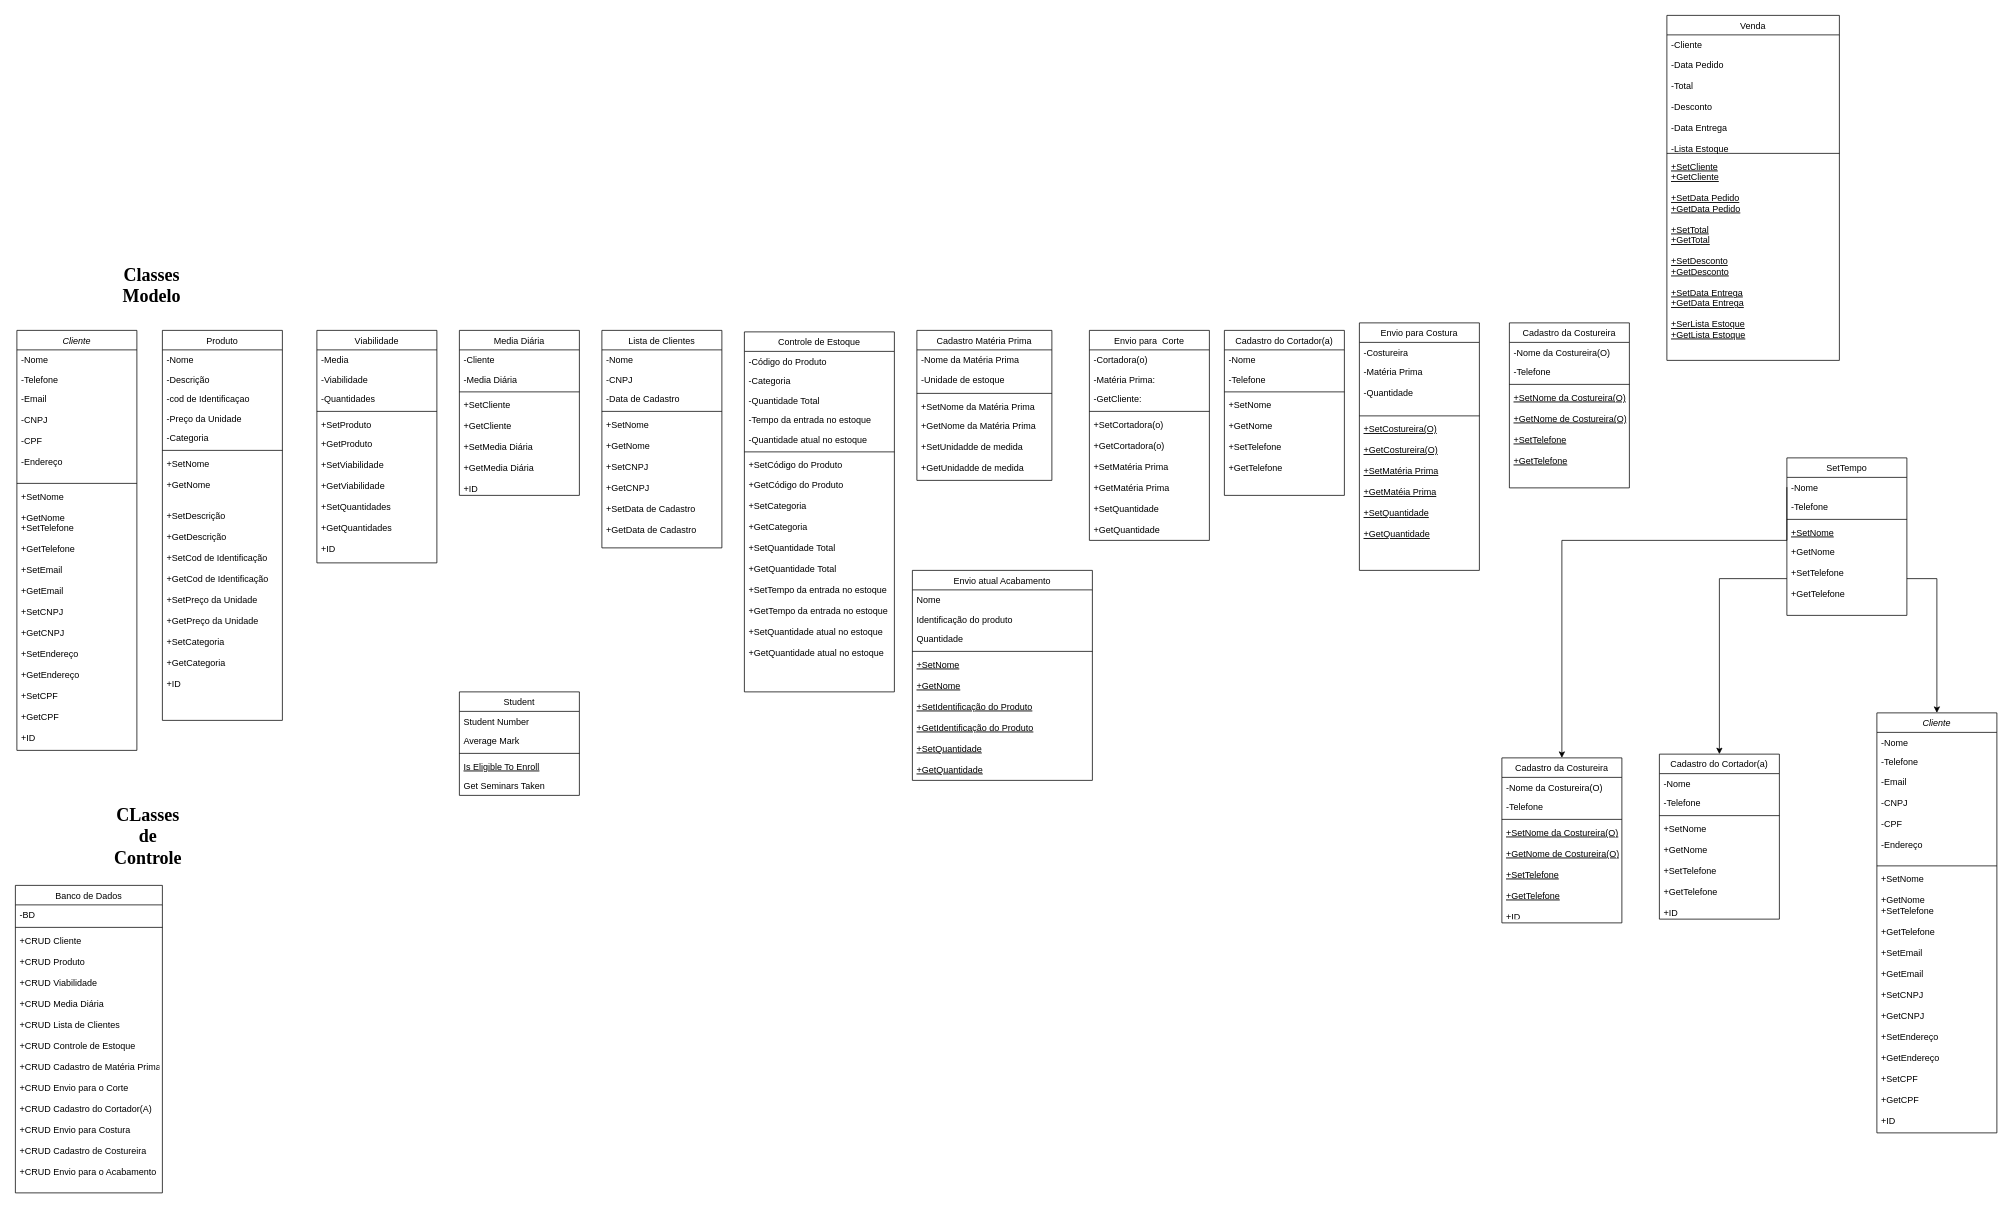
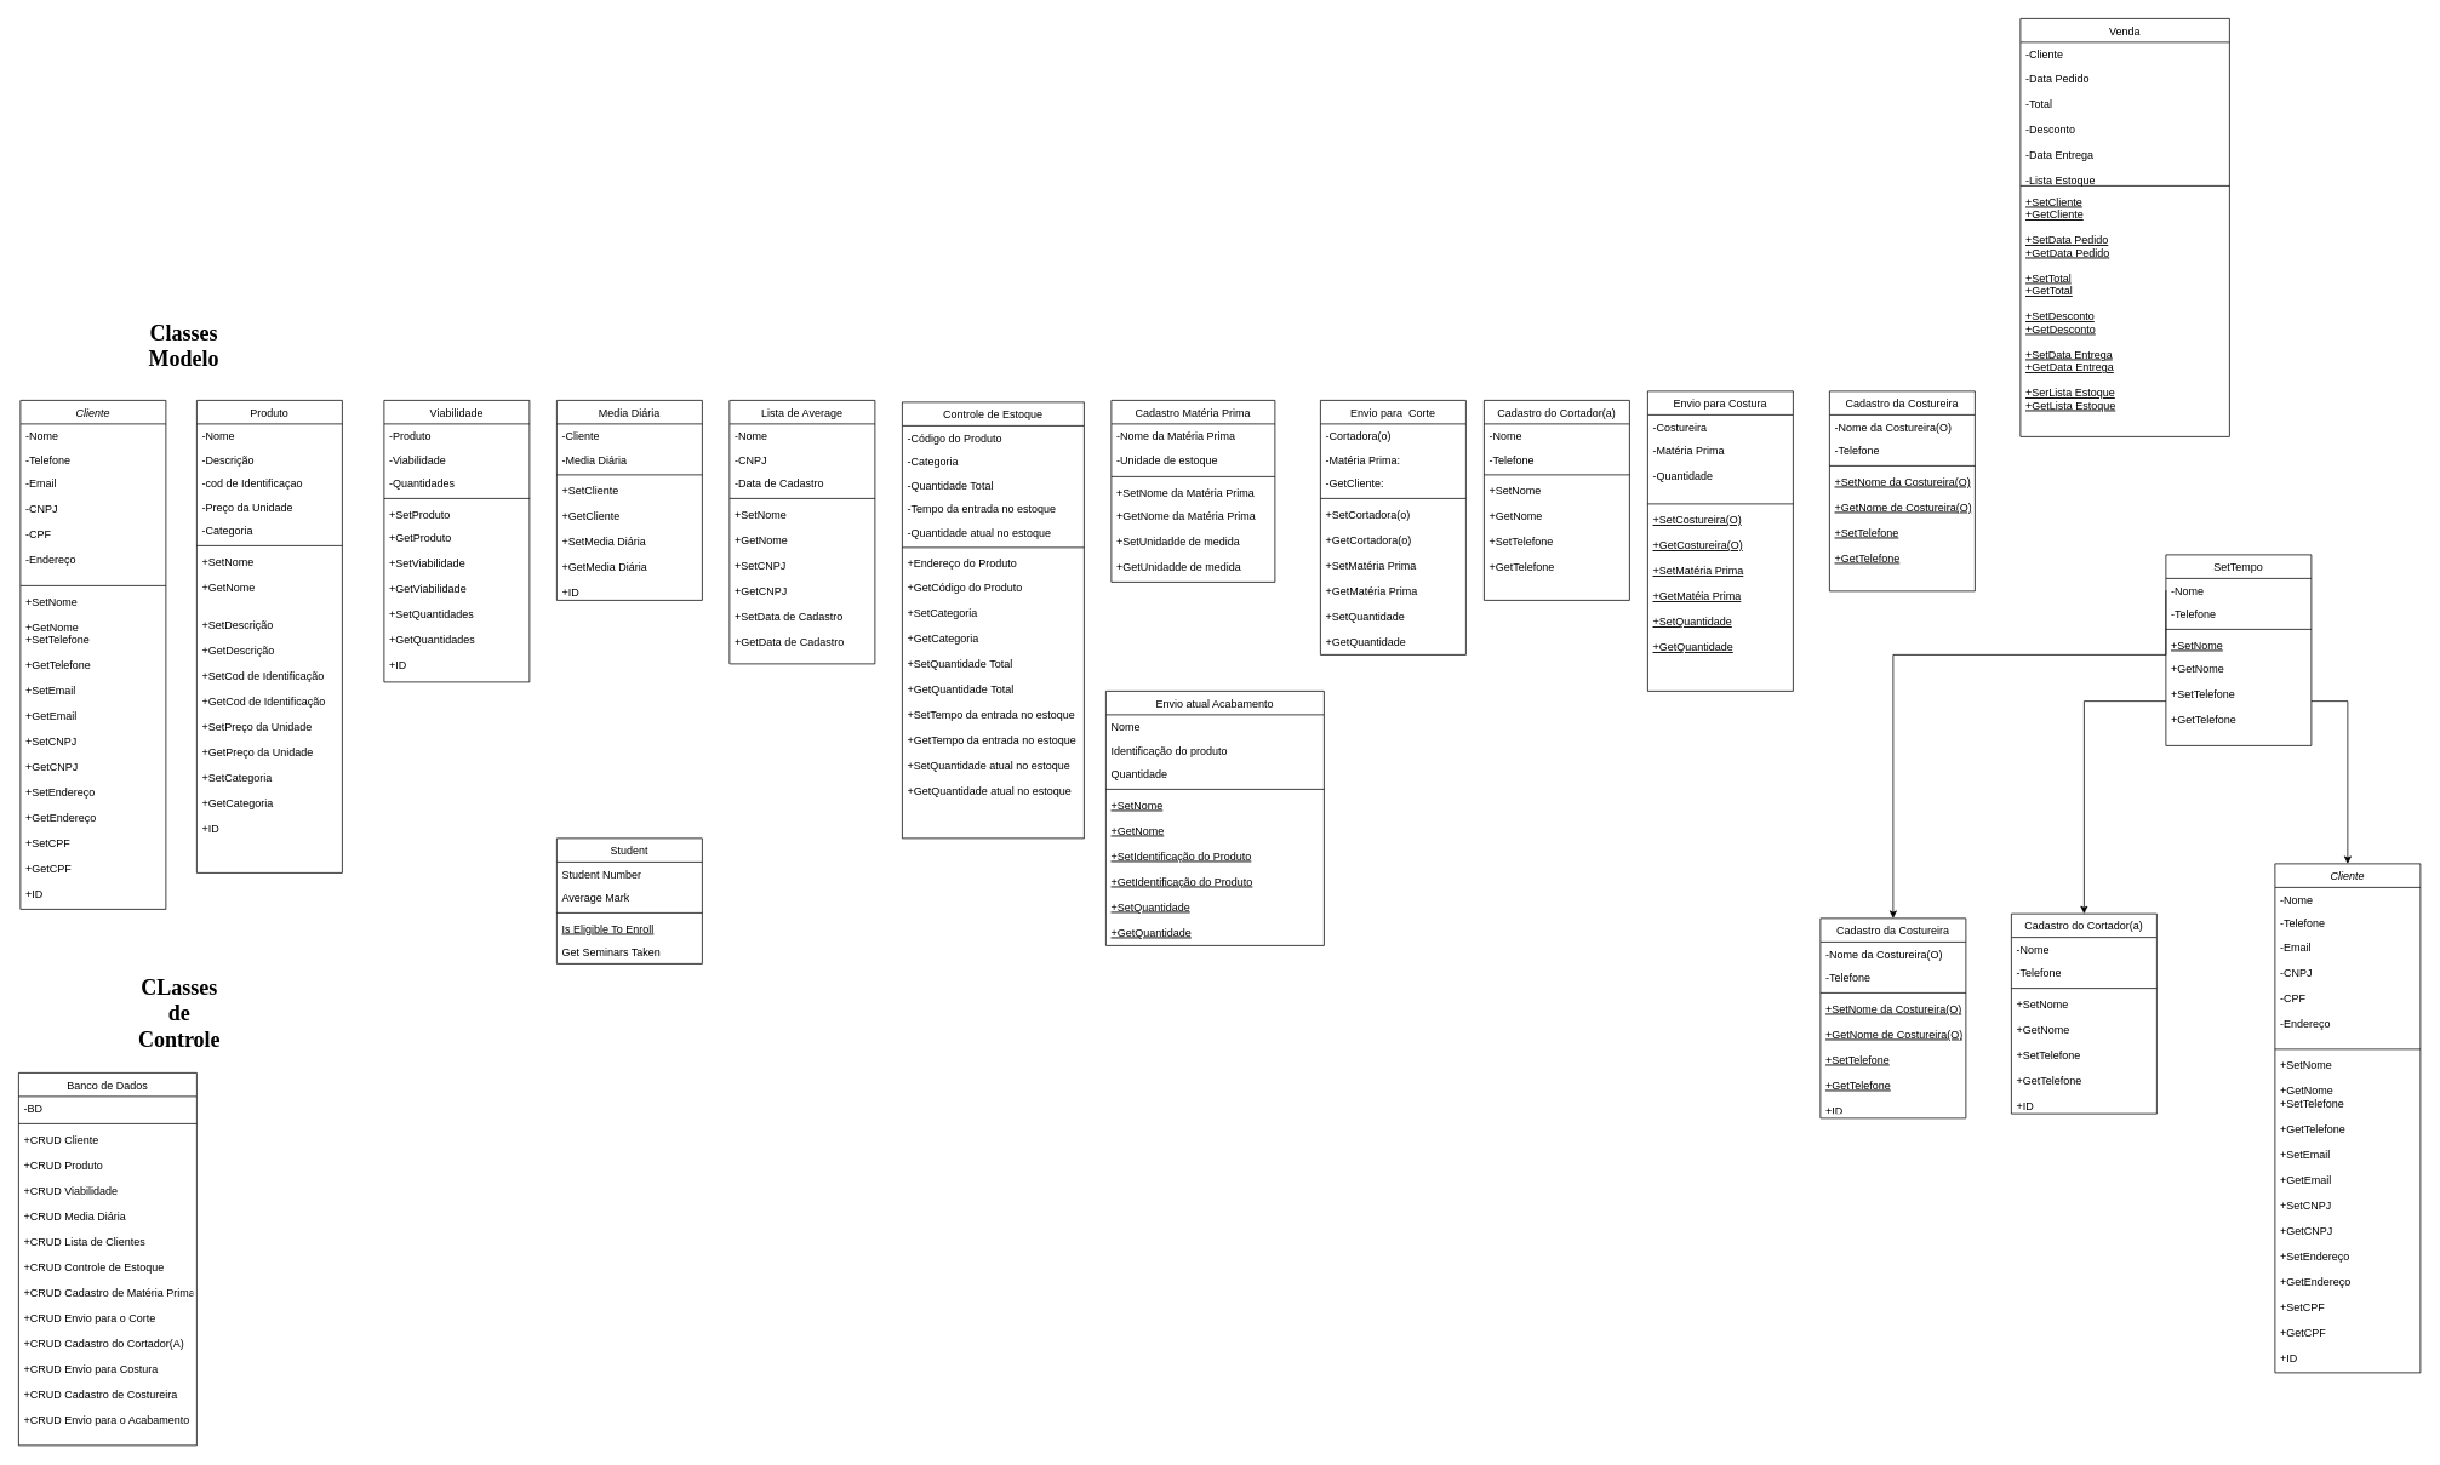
- <mxCell id="34" value="Lista de Clientes" style="swimlane;fontStyle=0;align=center;verticalAlign=top;childLayout=stackLayout;horizontal=1;startSize=26;horizontalStack=0;resizeParent=1;resizeLast=0;collapsible=1;marginBottom=0;rounded=0;shadow=0;strokeWidth=1;" parent="1" vertex="1"><mxGeometry x="802" y="440" width="160" height="290" as="geometry"><mxRectangle x="550" y="140" width="160" height="26" as="alternateBounds" /></mxGeometry></mxCell>
+ <mxCell id="34" value="Lista de Average" style="swimlane;fontStyle=0;align=center;verticalAlign=top;childLayout=stackLayout;horizontal=1;startSize=26;horizontalStack=0;resizeParent=1;resizeLast=0;collapsible=1;marginBottom=0;rounded=0;shadow=0;strokeWidth=1;" parent="1" vertex="1"><mxGeometry x="802" y="440" width="160" height="290" as="geometry"><mxRectangle x="550" y="140" width="160" height="26" as="alternateBounds" /></mxGeometry></mxCell>
- <mxCell id="22" value="-Media" style="text;align=left;verticalAlign=top;spacingLeft=4;spacingRight=4;overflow=hidden;rotatable=0;points=[[0,0.5],[1,0.5]];portConstraint=eastwest;" parent="21" vertex="1"><mxGeometry y="26" width="160" height="26" as="geometry" /></mxCell>
+ <mxCell id="22" value="-Produto" style="text;align=left;verticalAlign=top;spacingLeft=4;spacingRight=4;overflow=hidden;rotatable=0;points=[[0,0.5],[1,0.5]];portConstraint=eastwest;" parent="21" vertex="1"><mxGeometry y="26" width="160" height="26" as="geometry" /></mxCell>
- <mxCell id="47" value="+SetCódigo do Produto" style="text;align=left;verticalAlign=top;spacingLeft=4;spacingRight=4;overflow=hidden;rotatable=0;points=[[0,0.5],[1,0.5]];portConstraint=eastwest;" parent="40" vertex="1"><mxGeometry y="164" width="200" height="26" as="geometry" /></mxCell>
+ <mxCell id="47" value="+Endereço do Produto" style="text;align=left;verticalAlign=top;spacingLeft=4;spacingRight=4;overflow=hidden;rotatable=0;points=[[0,0.5],[1,0.5]];portConstraint=eastwest;" parent="40" vertex="1"><mxGeometry y="164" width="200" height="26" as="geometry" /></mxCell>
